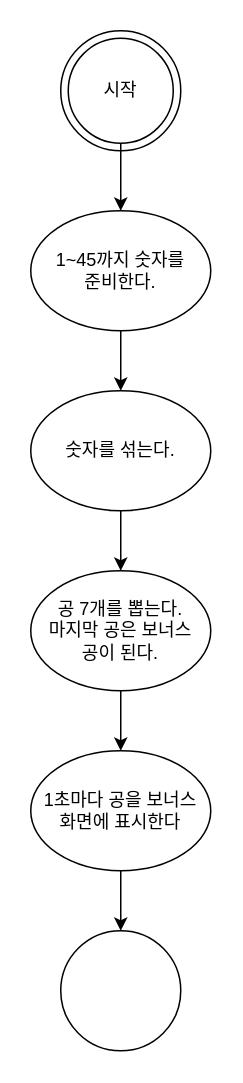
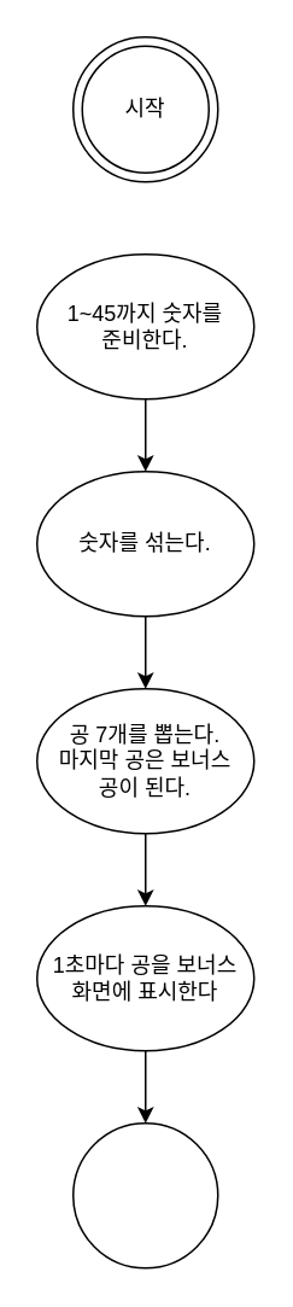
- <mxCell id="15" style="edgeStyle=orthogonalEdgeStyle;rounded=0;orthogonalLoop=1;jettySize=auto;html=1;entryX=0.5;entryY=0;entryDx=0;entryDy=0;" edge="1" parent="1" source="4" target="6"><mxGeometry relative="1" as="geometry" /></mxCell>
